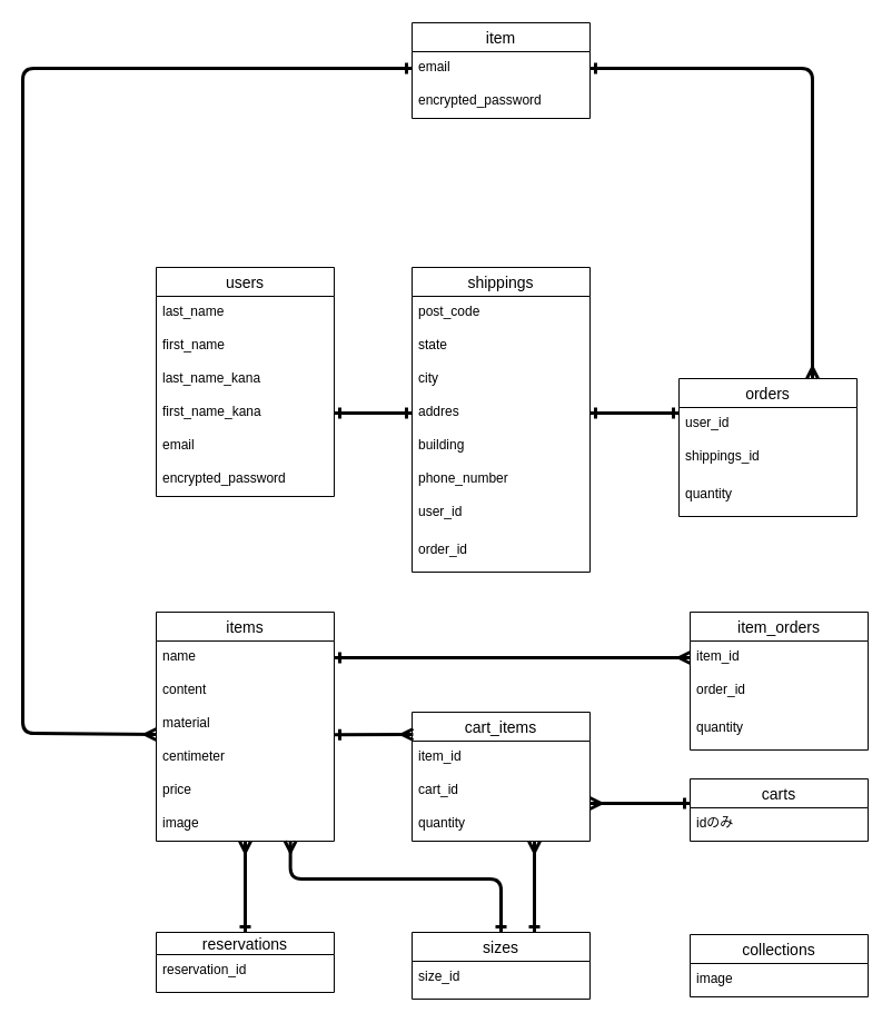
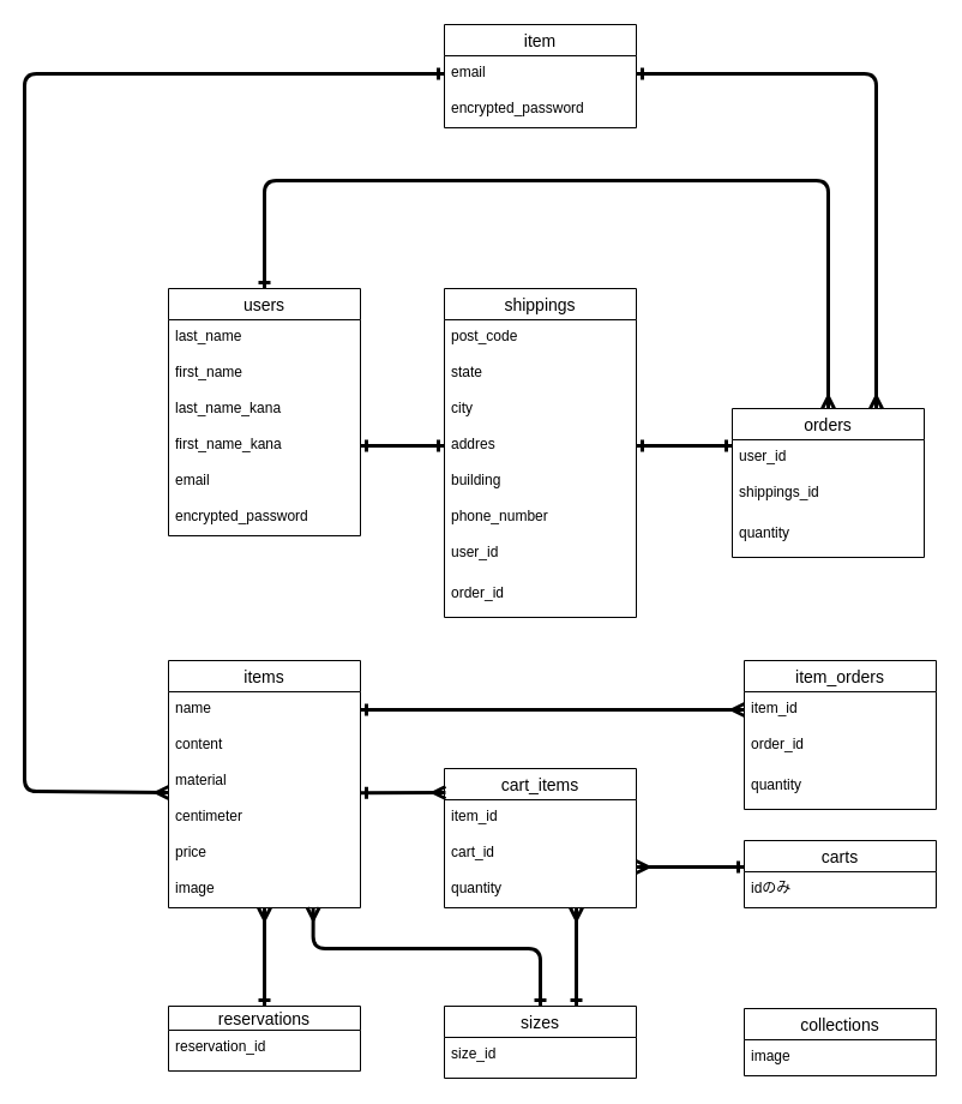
+ <mxCell id="35" value="" style="fontSize=12;html=1;endArrow=ERmany;startArrow=ERone;strokeWidth=3;startFill=0;exitX=0.5;exitY=0;exitDx=0;exitDy=0;edgeStyle=orthogonalEdgeStyle;entryX=0.5;entryY=0;entryDx=0;entryDy=0;" parent="1" source="2" target="36" edge="1"><mxGeometry width="100" height="100" relative="1" as="geometry"><mxPoint x="420" y="850" as="sourcePoint" /><mxPoint x="690" y="330" as="targetPoint" /><Array as="points"><mxPoint x="220" y="150" /><mxPoint x="690" y="150" /></Array></mxGeometry></mxCell>
